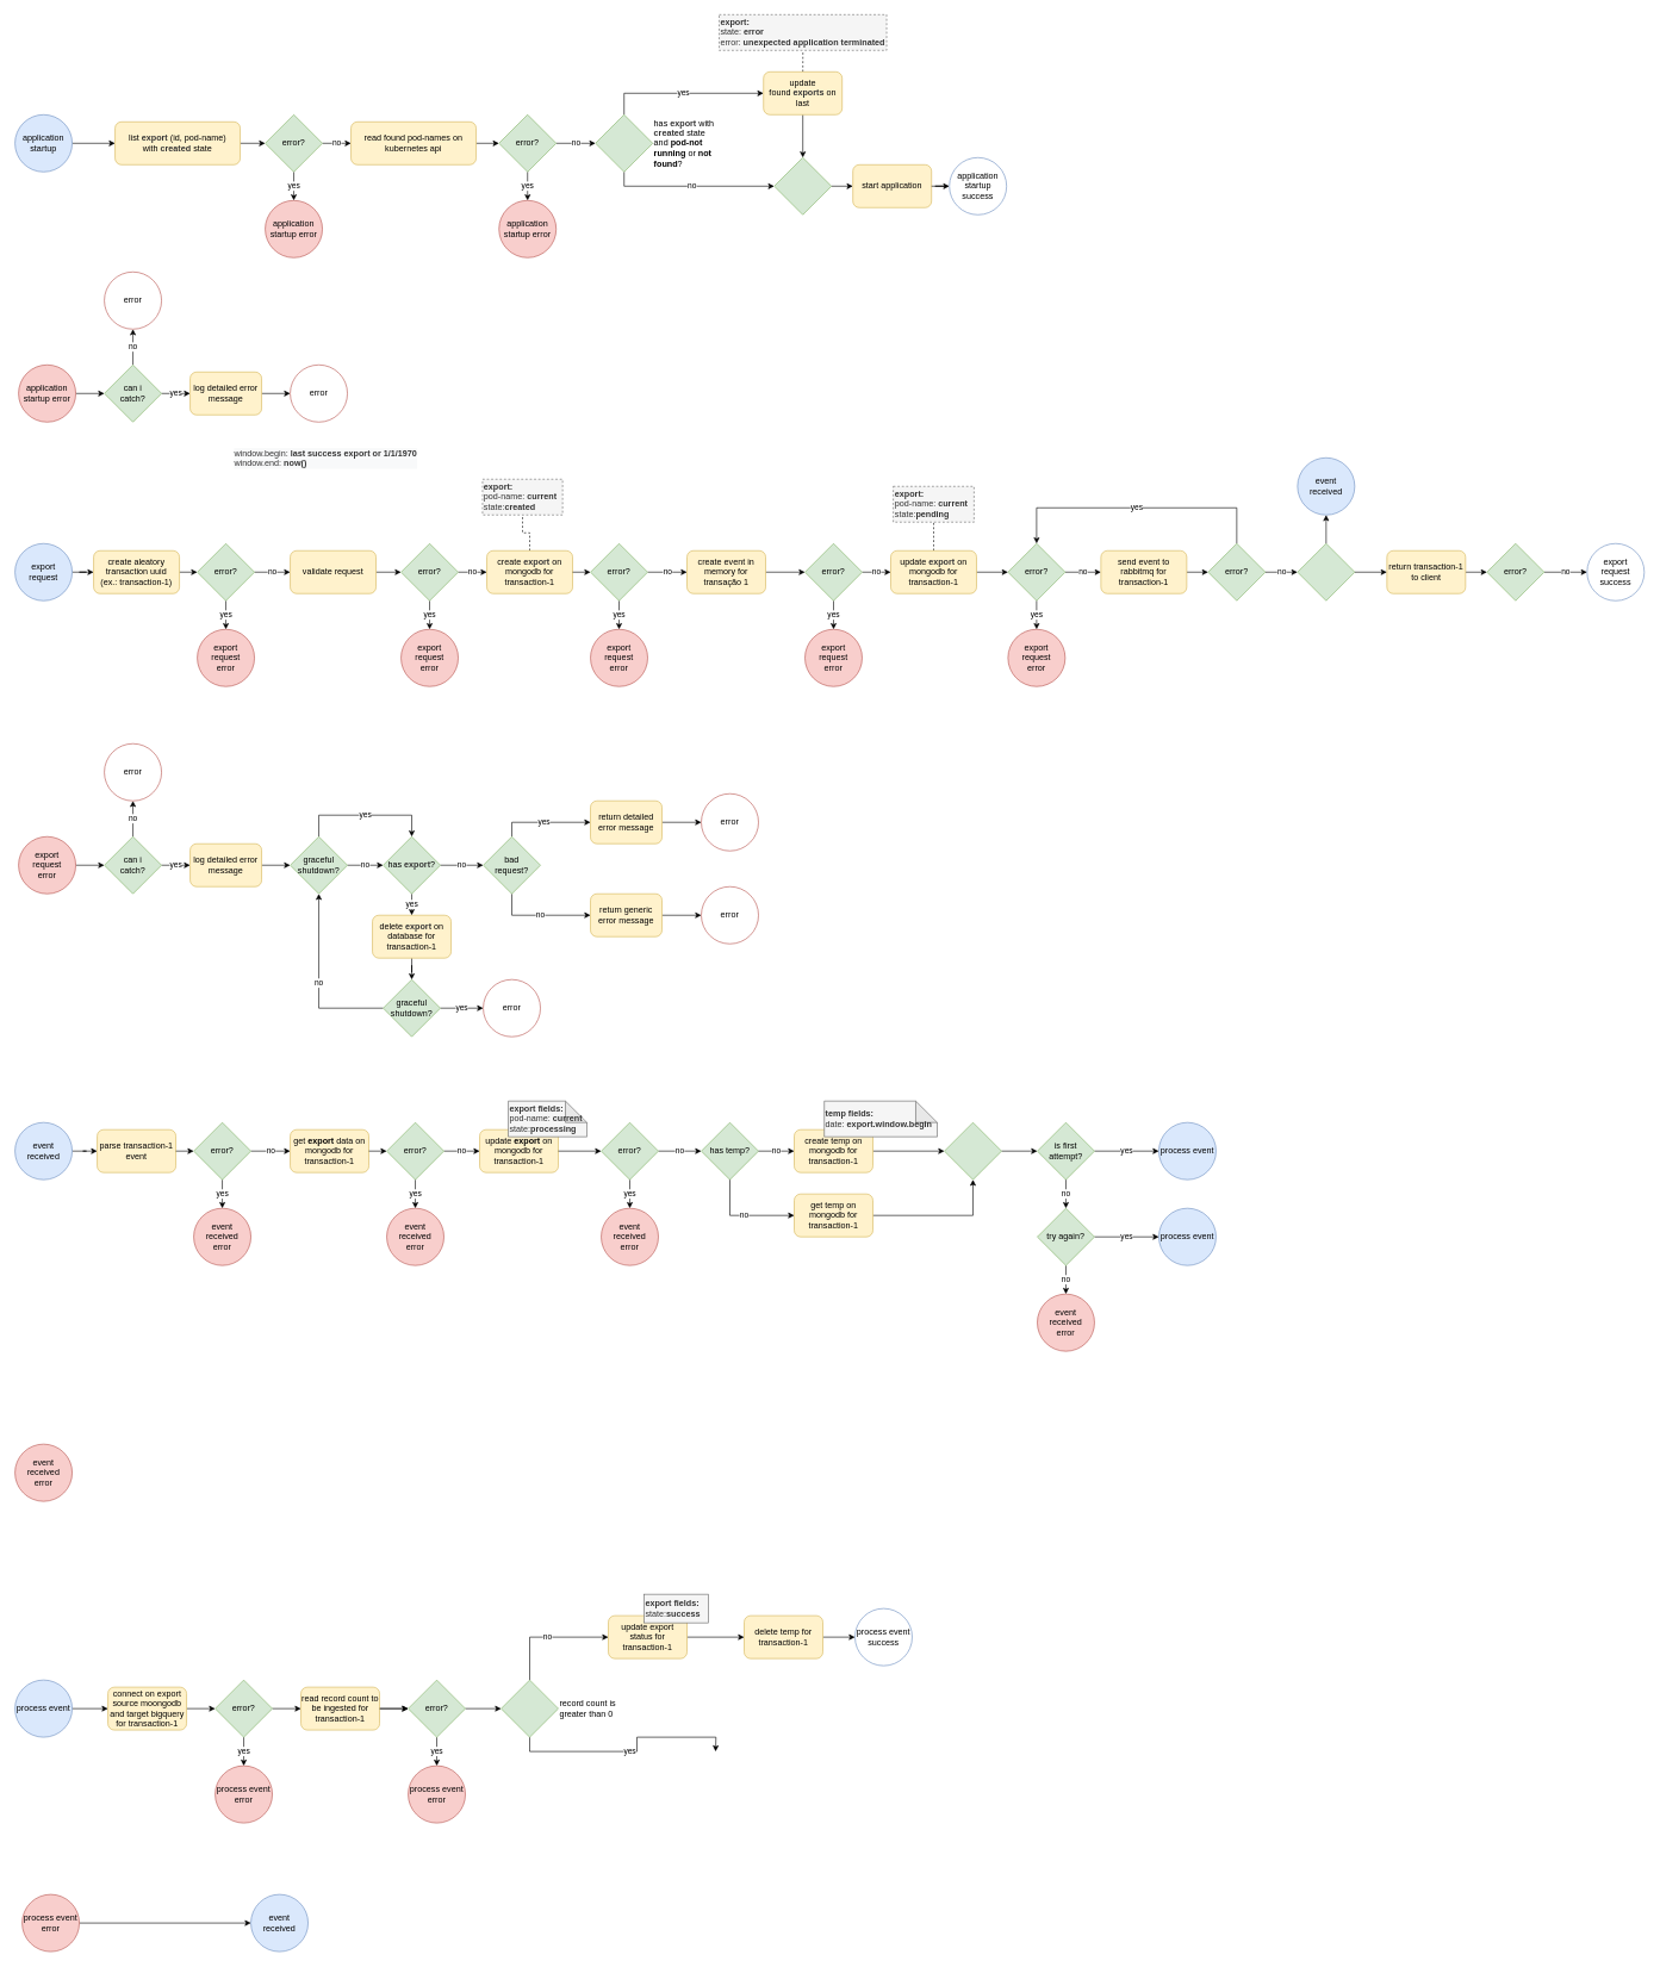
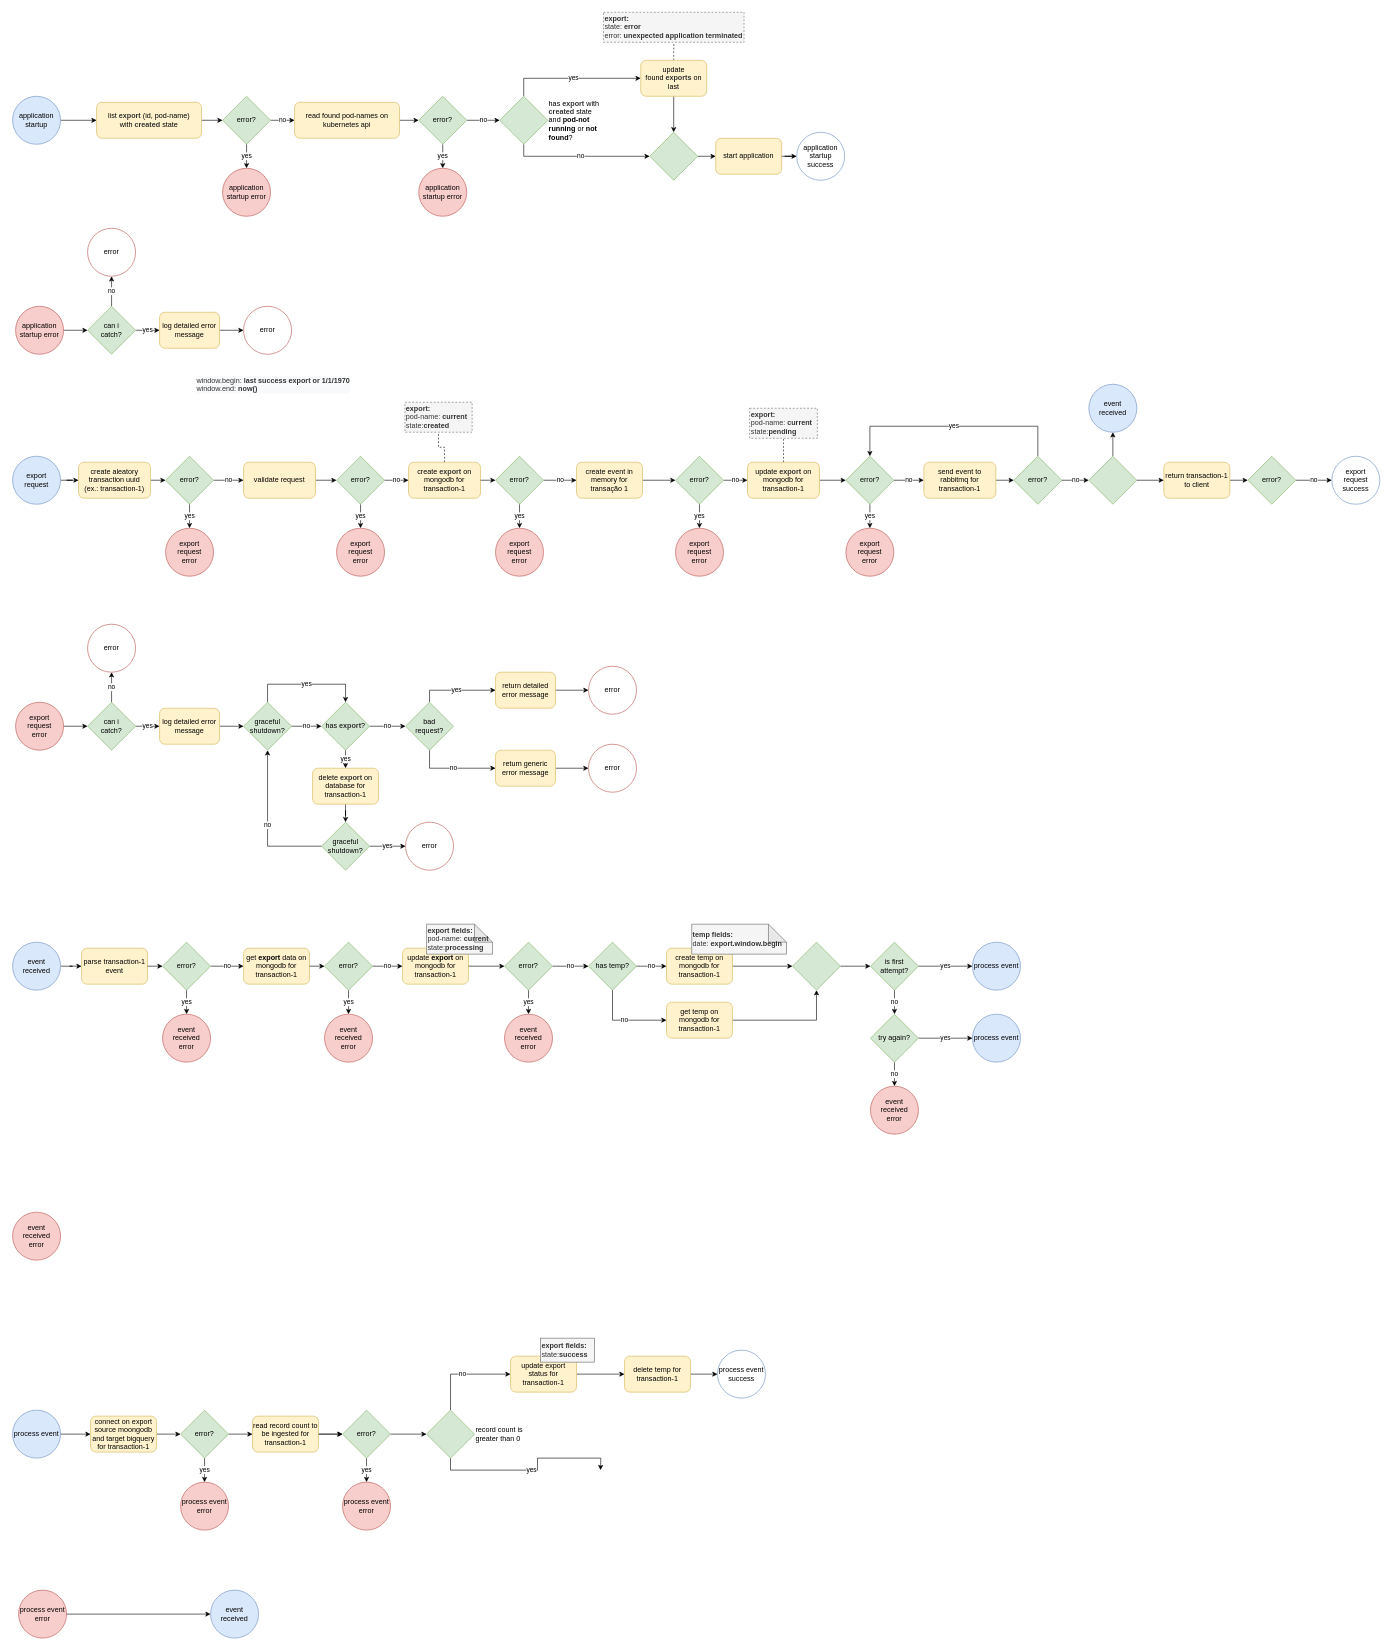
- <mxCell id="167" value="record count is greater than 0" style="rhombus;whiteSpace=wrap;html=1;fillColor=#d5e8d4;strokeColor=#82b366;labelPosition=right;verticalLabelPosition=middle;align=left;verticalAlign=middle;" parent="1" vertex="1"><mxGeometry x="700" y="2350" width="80" height="80" as="geometry" /></mxCell>
+ <mxCell id="167" value="record count is greater than 0" style="rhombus;whiteSpace=wrap;html=1;fillColor=#d5e8d4;strokeColor=#82b366;labelPosition=right;verticalLabelPosition=middle;align=left;verticalAlign=middle;" parent="1" vertex="1"><mxGeometry x="710" y="2350" width="80" height="80" as="geometry" /></mxCell>
